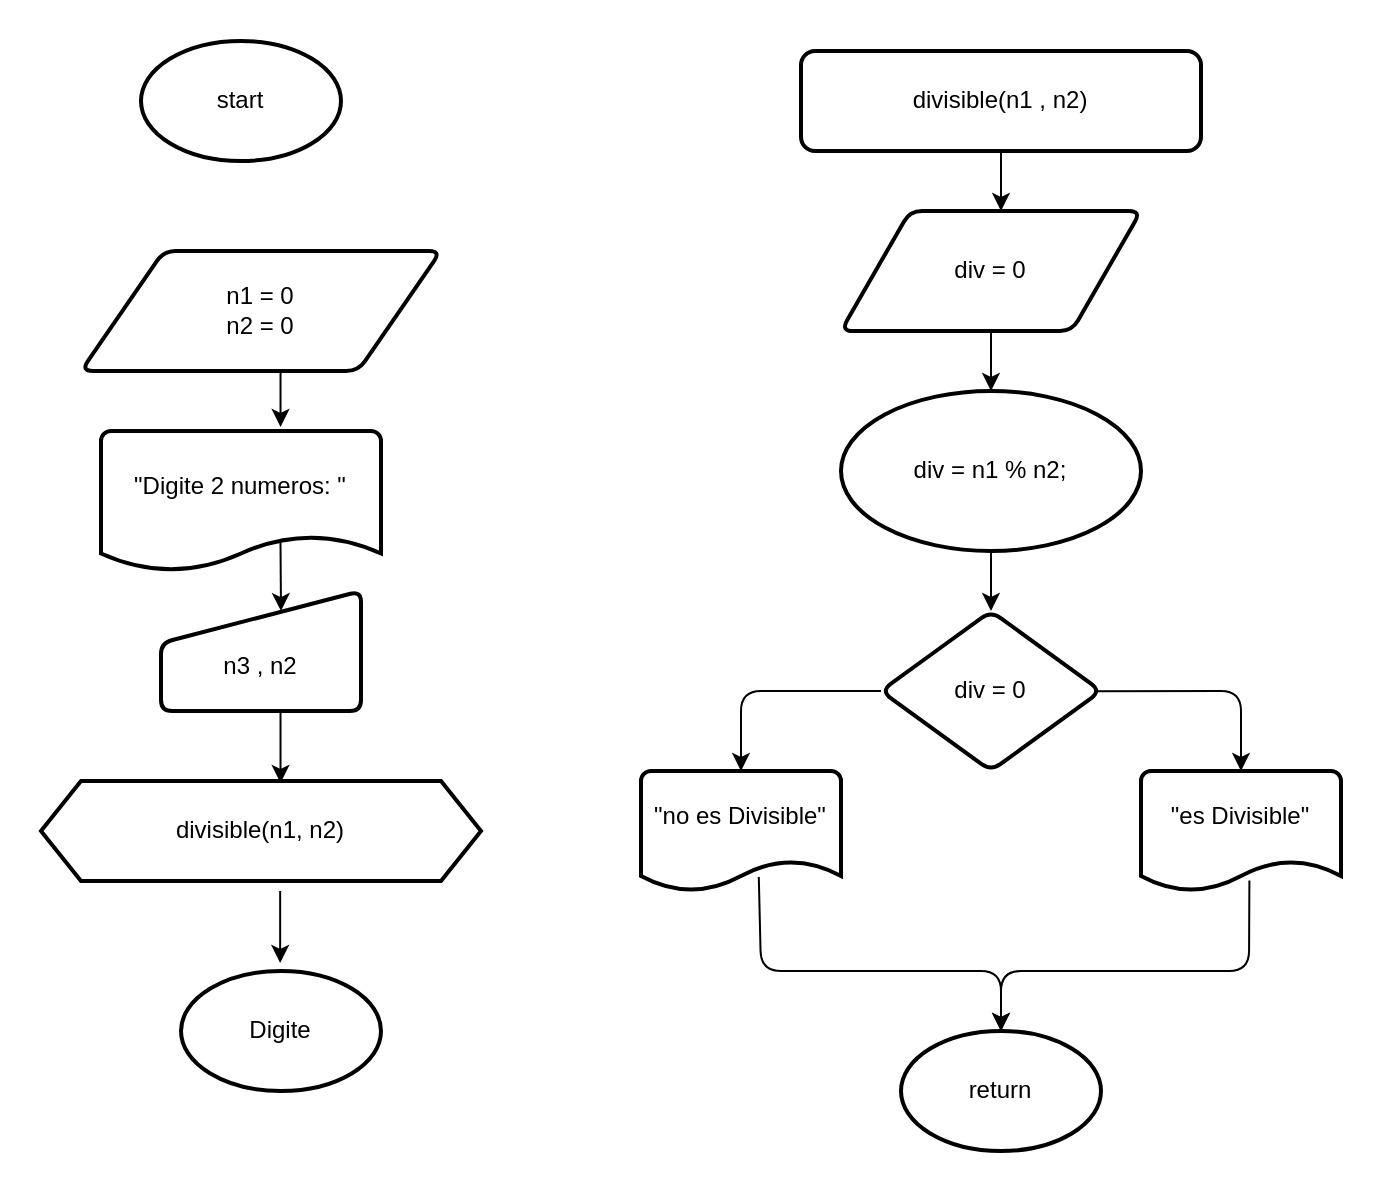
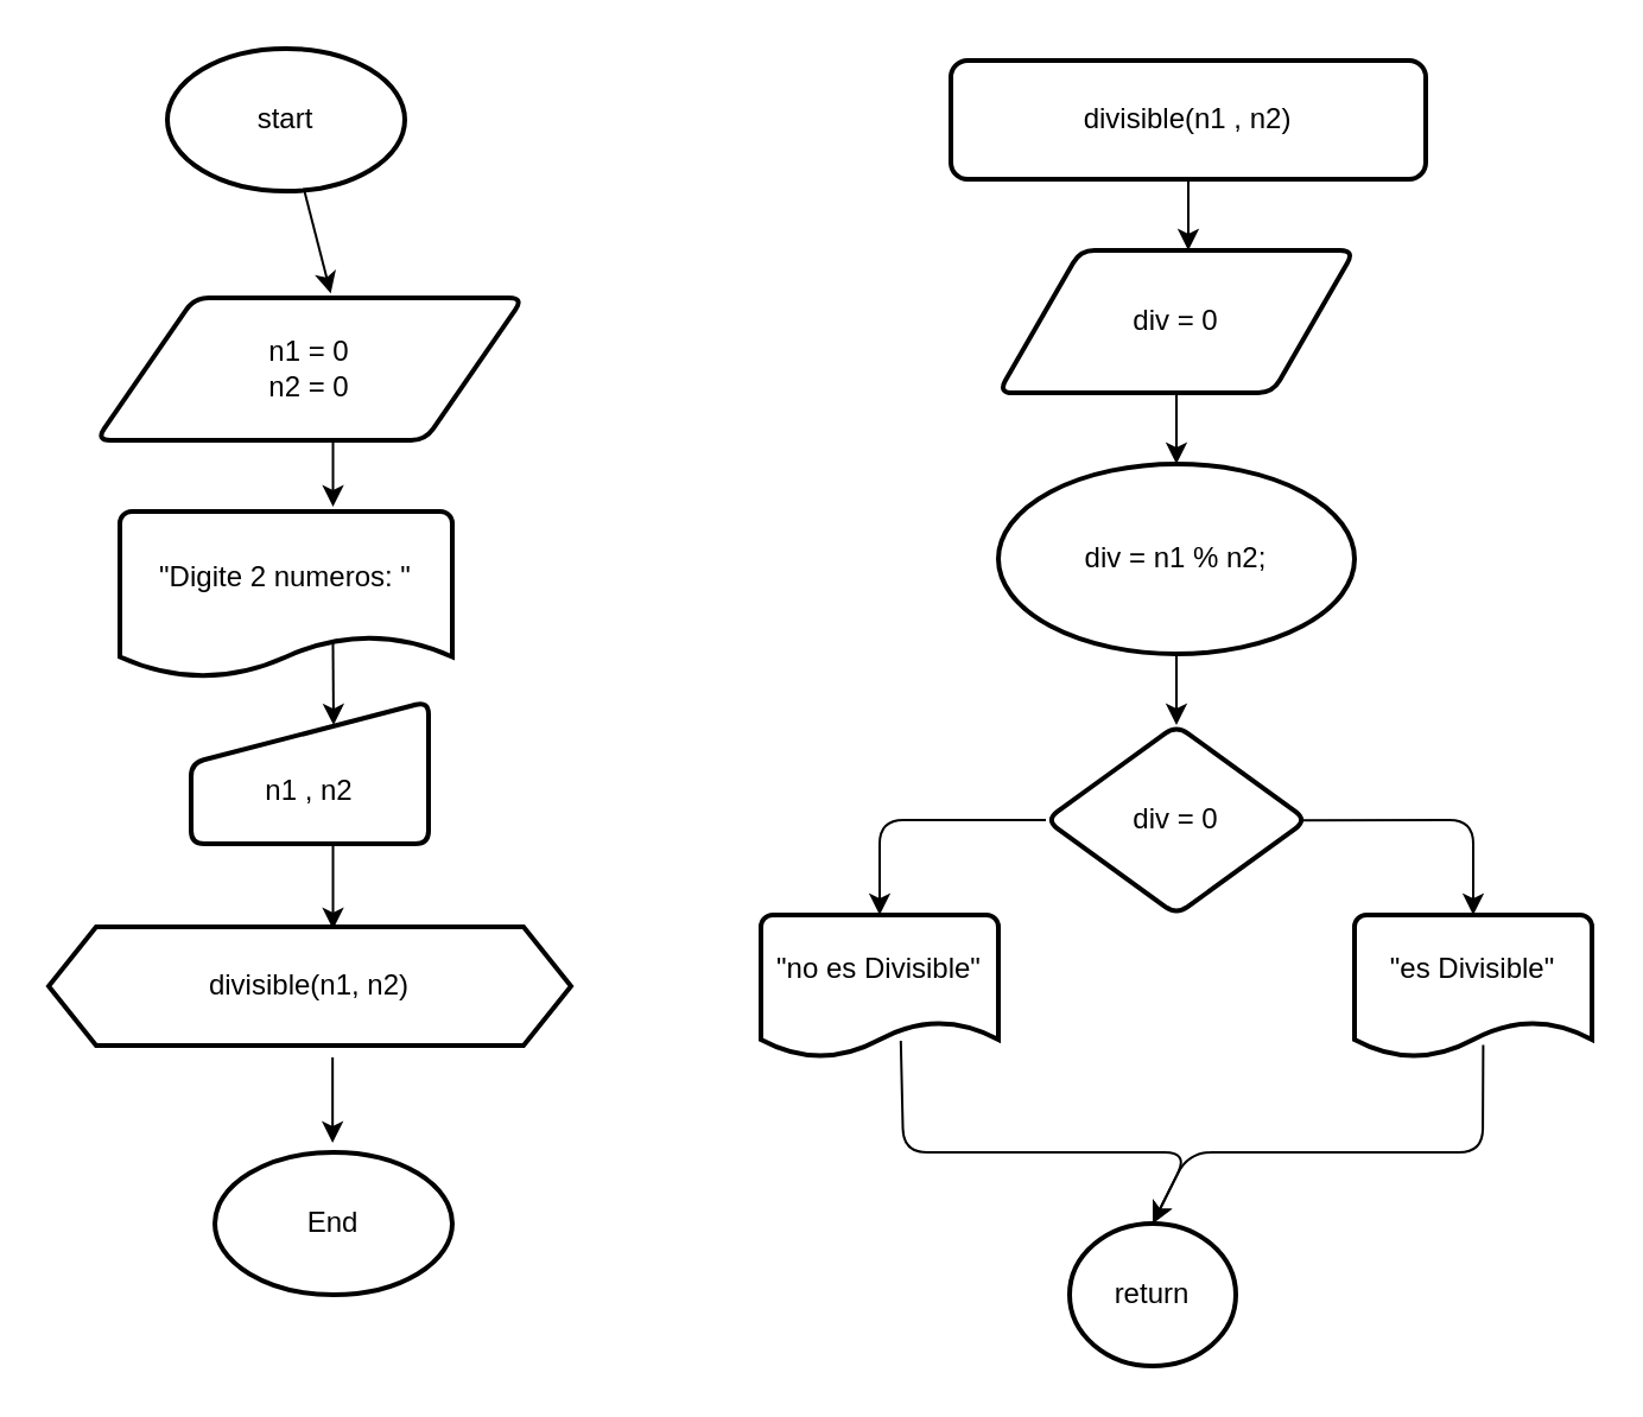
+ <mxCell id="4" style="edgeStyle=none;html=1;entryX=0.549;entryY=-0.031;entryDx=0;entryDy=0;entryPerimeter=0;" edge="1" parent="1" source="2" target="3"><mxGeometry relative="1" as="geometry" /></mxCell>
- <mxCell id="7" value="&lt;div&gt;&lt;br&gt;&lt;/div&gt;&lt;div&gt;n3 , n2&lt;/div&gt;" style="html=1;strokeWidth=2;shape=manualInput;whiteSpace=wrap;rounded=1;size=26;arcSize=11;" vertex="1" parent="1"><mxGeometry x="80" y="295" width="100" height="60" as="geometry" /></mxCell>
+ <mxCell id="7" value="&lt;div&gt;&lt;br&gt;&lt;/div&gt;&lt;div&gt;n1 , n2&lt;/div&gt;" style="html=1;strokeWidth=2;shape=manualInput;whiteSpace=wrap;rounded=1;size=26;arcSize=11;" vertex="1" parent="1"><mxGeometry x="80" y="295" width="100" height="60" as="geometry" /></mxCell>
- <mxCell id="25" value="Digite" style="strokeWidth=2;html=1;shape=mxgraph.flowchart.start_1;whiteSpace=wrap;" vertex="1" parent="1"><mxGeometry x="90" y="485" width="100" height="60" as="geometry" /></mxCell>
+ <mxCell id="25" value="End" style="strokeWidth=2;html=1;shape=mxgraph.flowchart.start_1;whiteSpace=wrap;" vertex="1" parent="1"><mxGeometry x="90" y="485" width="100" height="60" as="geometry" /></mxCell>
- <mxCell id="20" value="return" style="strokeWidth=2;html=1;shape=mxgraph.flowchart.start_1;whiteSpace=wrap;" vertex="1" parent="1"><mxGeometry x="450" y="515" width="100" height="60" as="geometry" /></mxCell>
+ <mxCell id="20" value="return" style="strokeWidth=2;html=1;shape=mxgraph.flowchart.start_1;whiteSpace=wrap;" vertex="1" parent="1"><mxGeometry x="450" y="515" width="70" height="60" as="geometry" /></mxCell>
